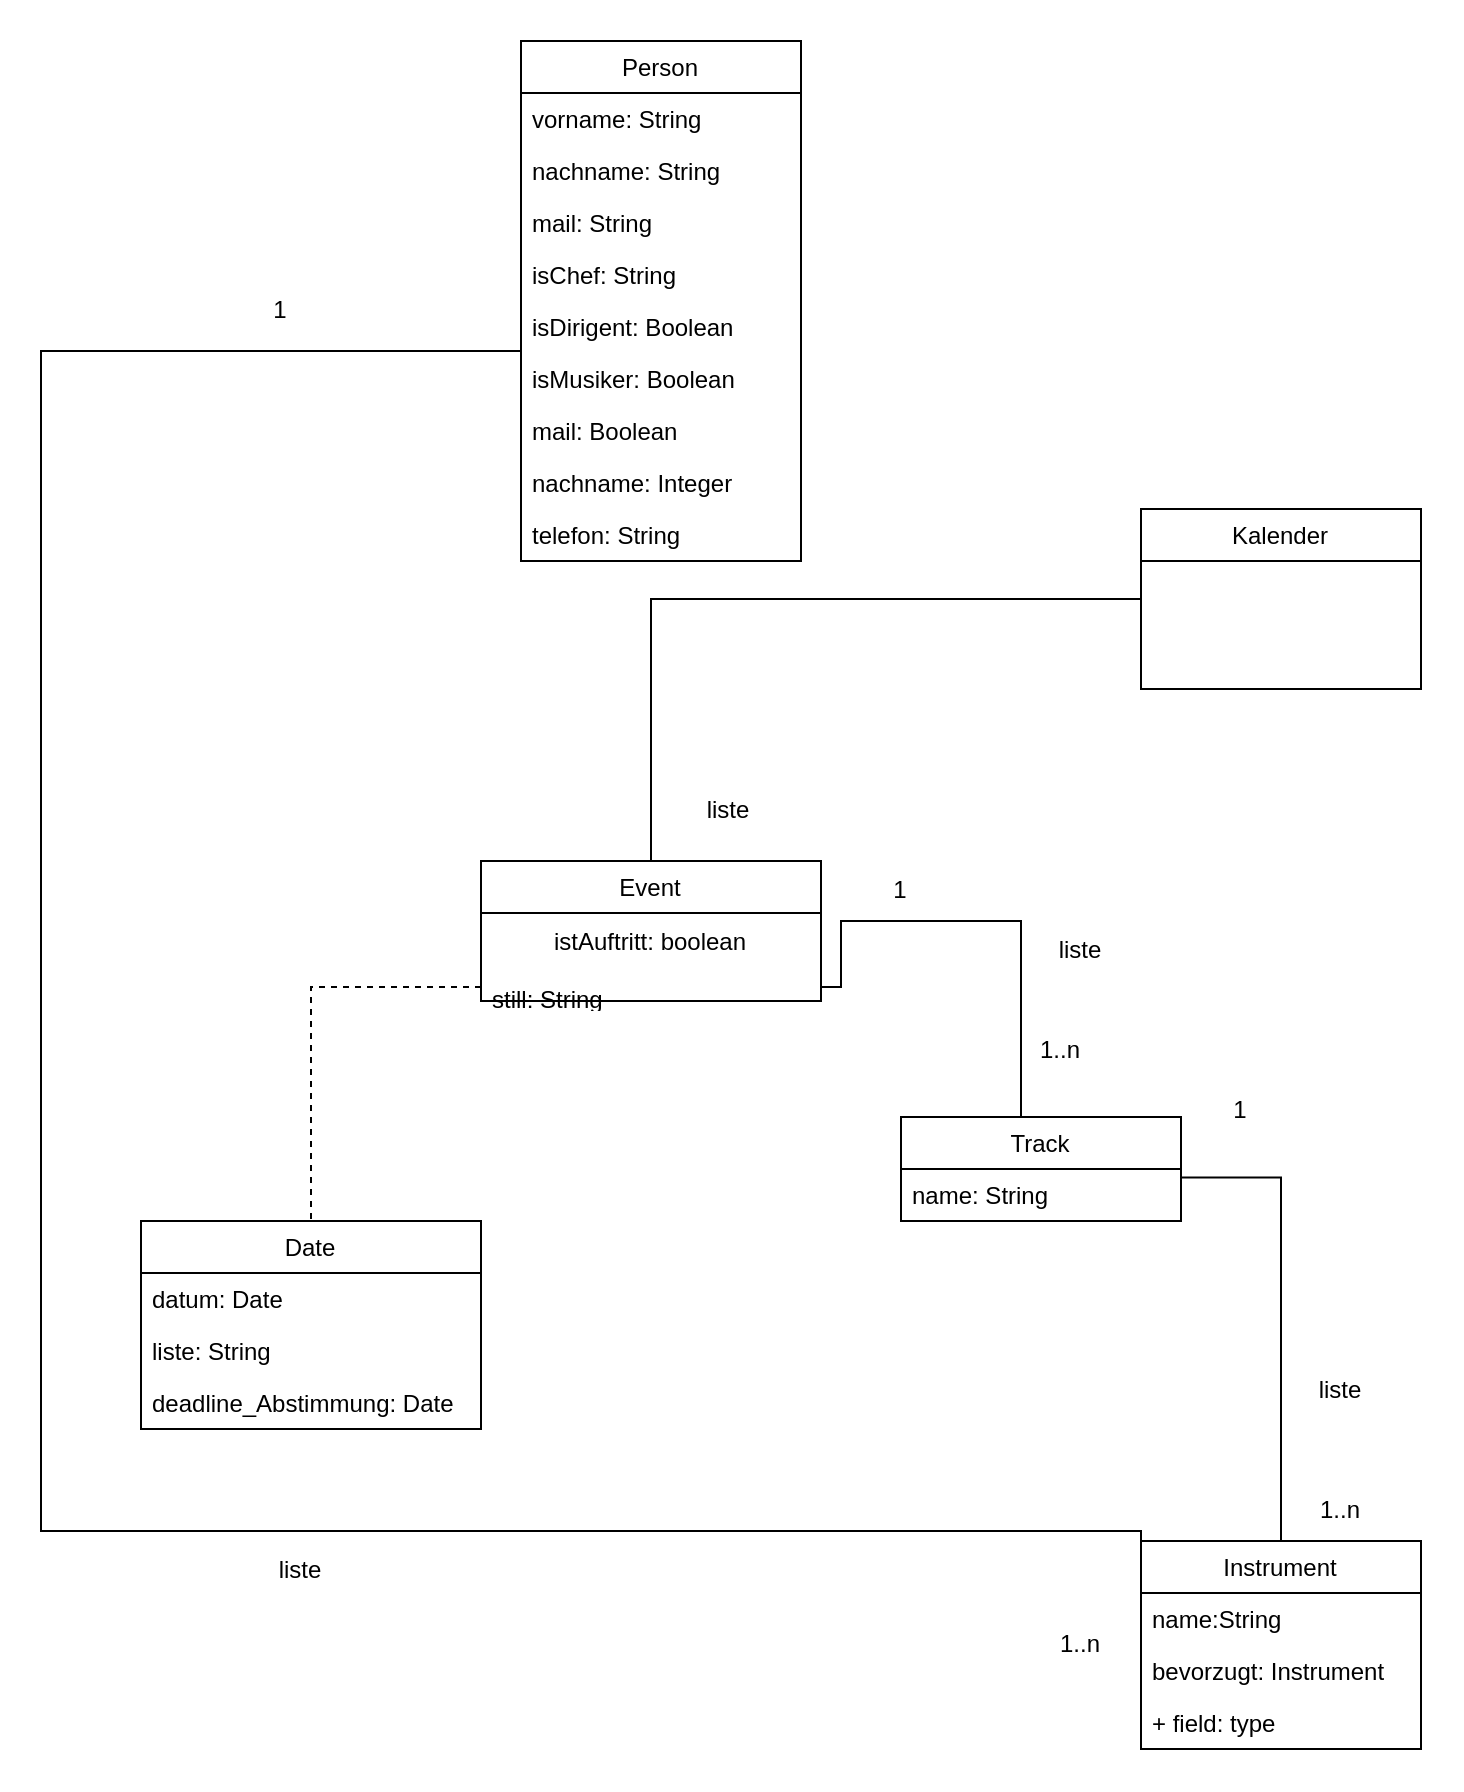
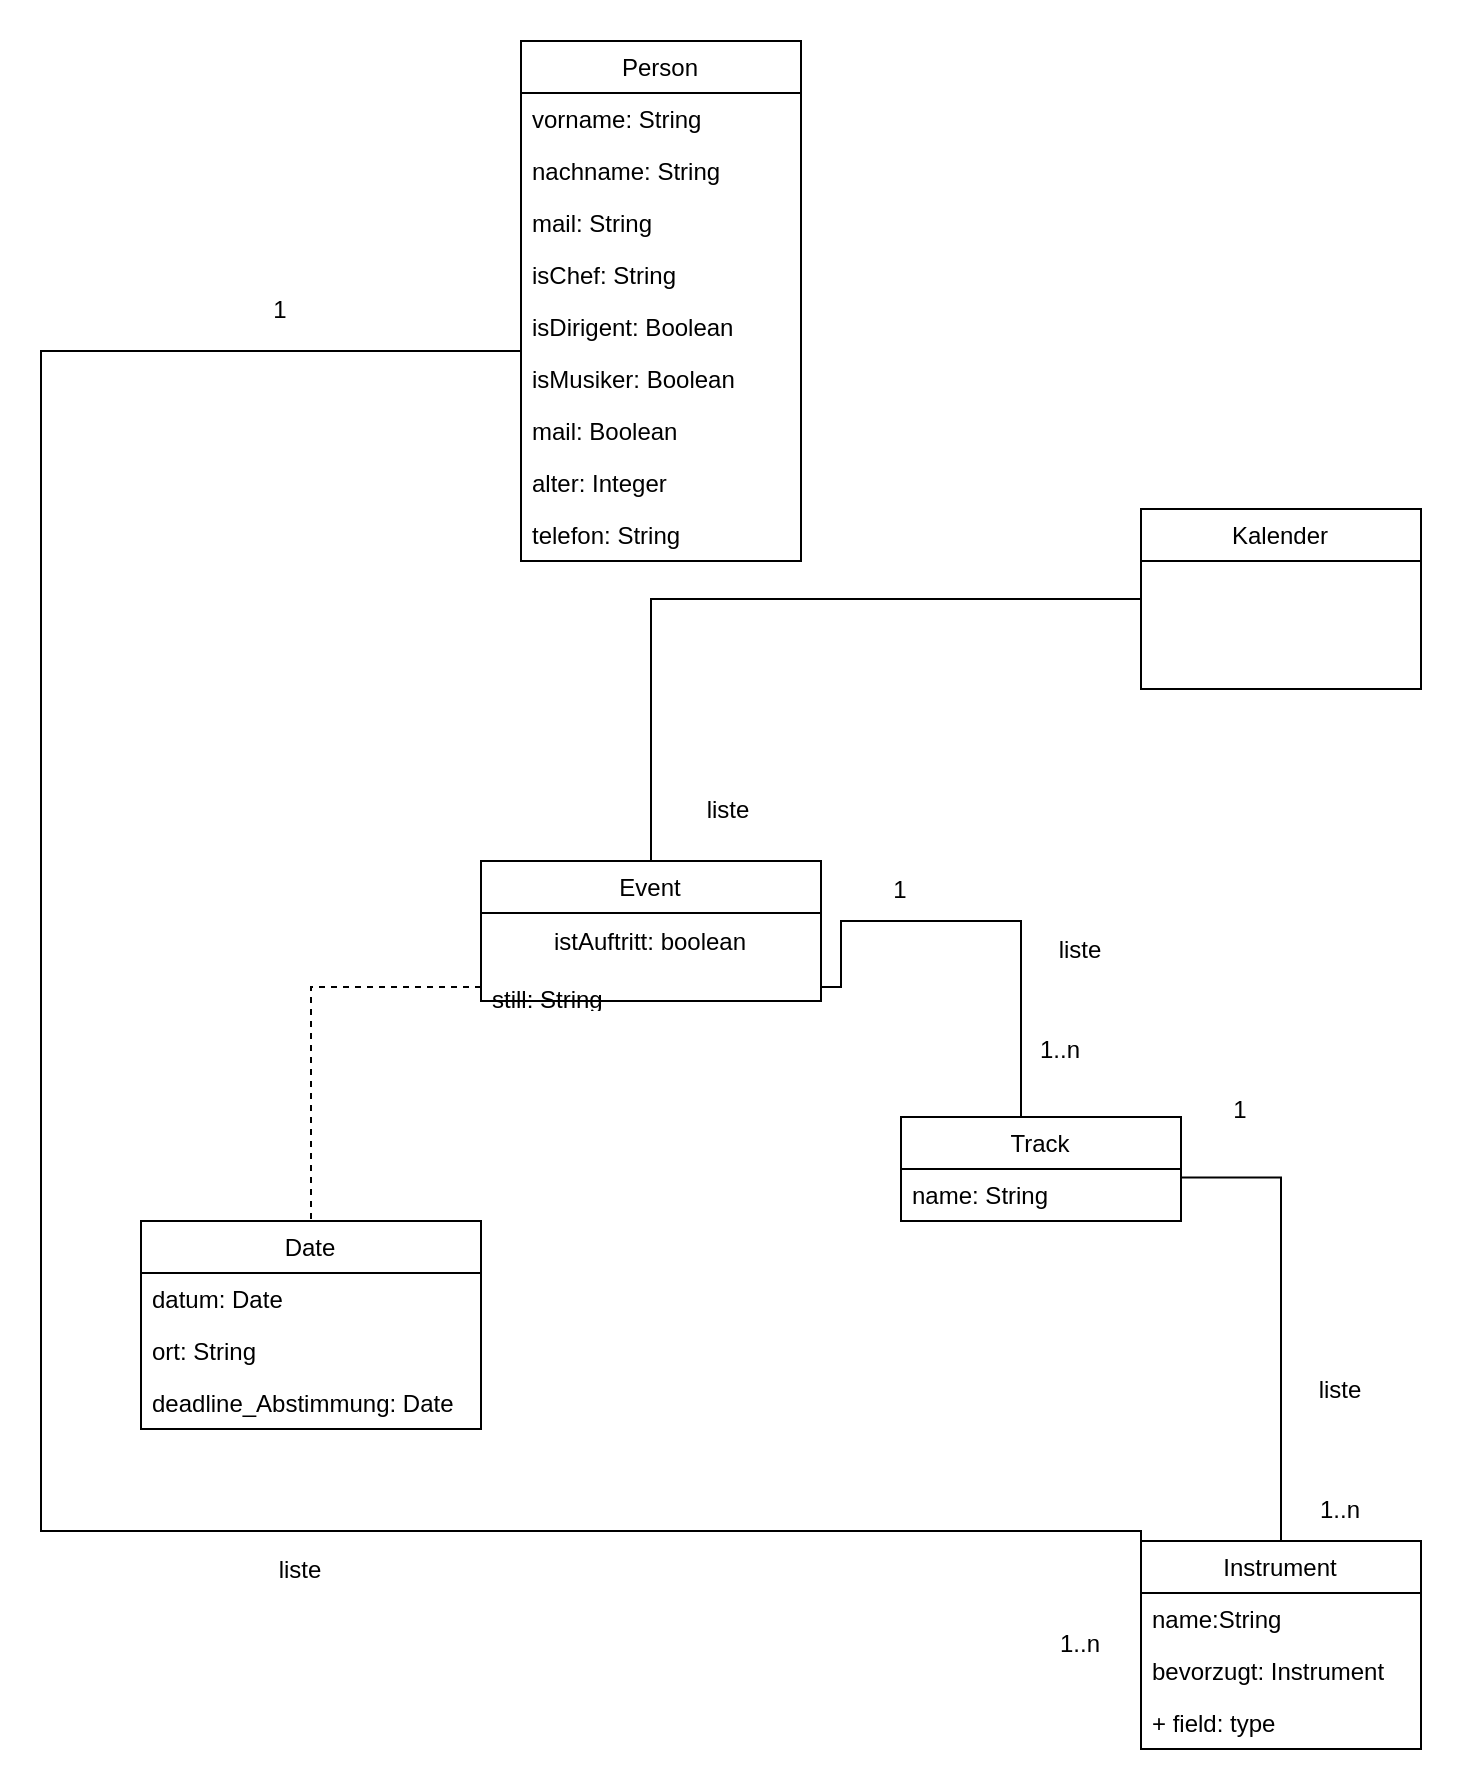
- <mxCell id="10" value="nachname: Integer" style="text;strokeColor=none;fillColor=none;align=left;verticalAlign=top;spacingLeft=4;spacingRight=4;overflow=hidden;rotatable=0;points=[[0,0.5],[1,0.5]];portConstraint=eastwest;" parent="2" vertex="1"><mxGeometry y="208" width="140" height="26" as="geometry" /></mxCell>
+ <mxCell id="10" value="alter: Integer" style="text;strokeColor=none;fillColor=none;align=left;verticalAlign=top;spacingLeft=4;spacingRight=4;overflow=hidden;rotatable=0;points=[[0,0.5],[1,0.5]];portConstraint=eastwest;" parent="2" vertex="1"><mxGeometry y="208" width="140" height="26" as="geometry" /></mxCell>
- <mxCell id="26" value="liste: String" style="text;strokeColor=none;fillColor=none;align=left;verticalAlign=top;spacingLeft=4;spacingRight=4;overflow=hidden;rotatable=0;points=[[0,0.5],[1,0.5]];portConstraint=eastwest;" parent="24" vertex="1"><mxGeometry y="52" width="170" height="26" as="geometry" /></mxCell>
+ <mxCell id="26" value="ort: String" style="text;strokeColor=none;fillColor=none;align=left;verticalAlign=top;spacingLeft=4;spacingRight=4;overflow=hidden;rotatable=0;points=[[0,0.5],[1,0.5]];portConstraint=eastwest;" parent="24" vertex="1"><mxGeometry y="52" width="170" height="26" as="geometry" /></mxCell>
